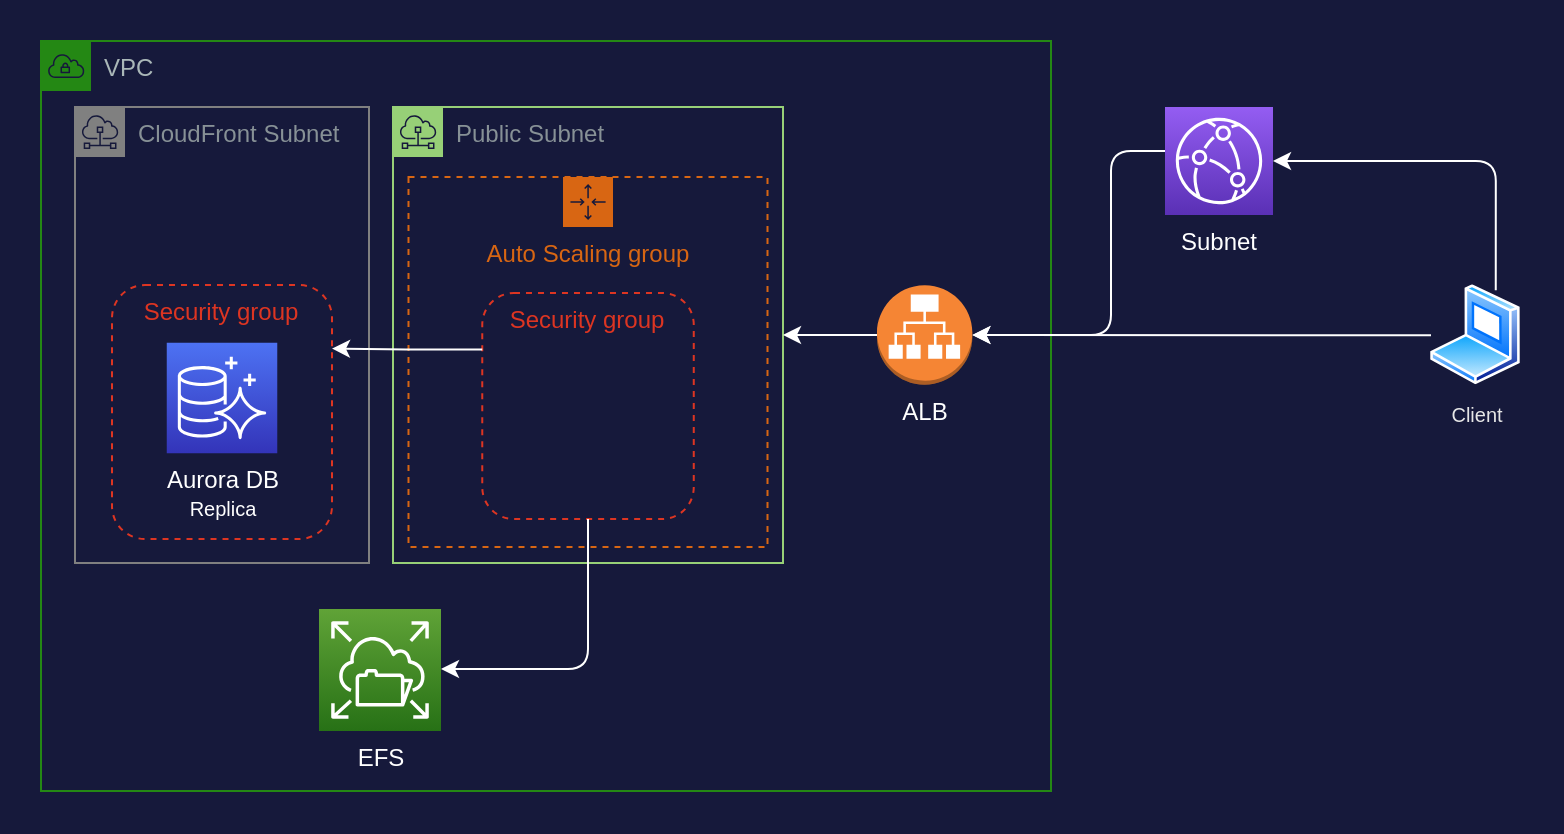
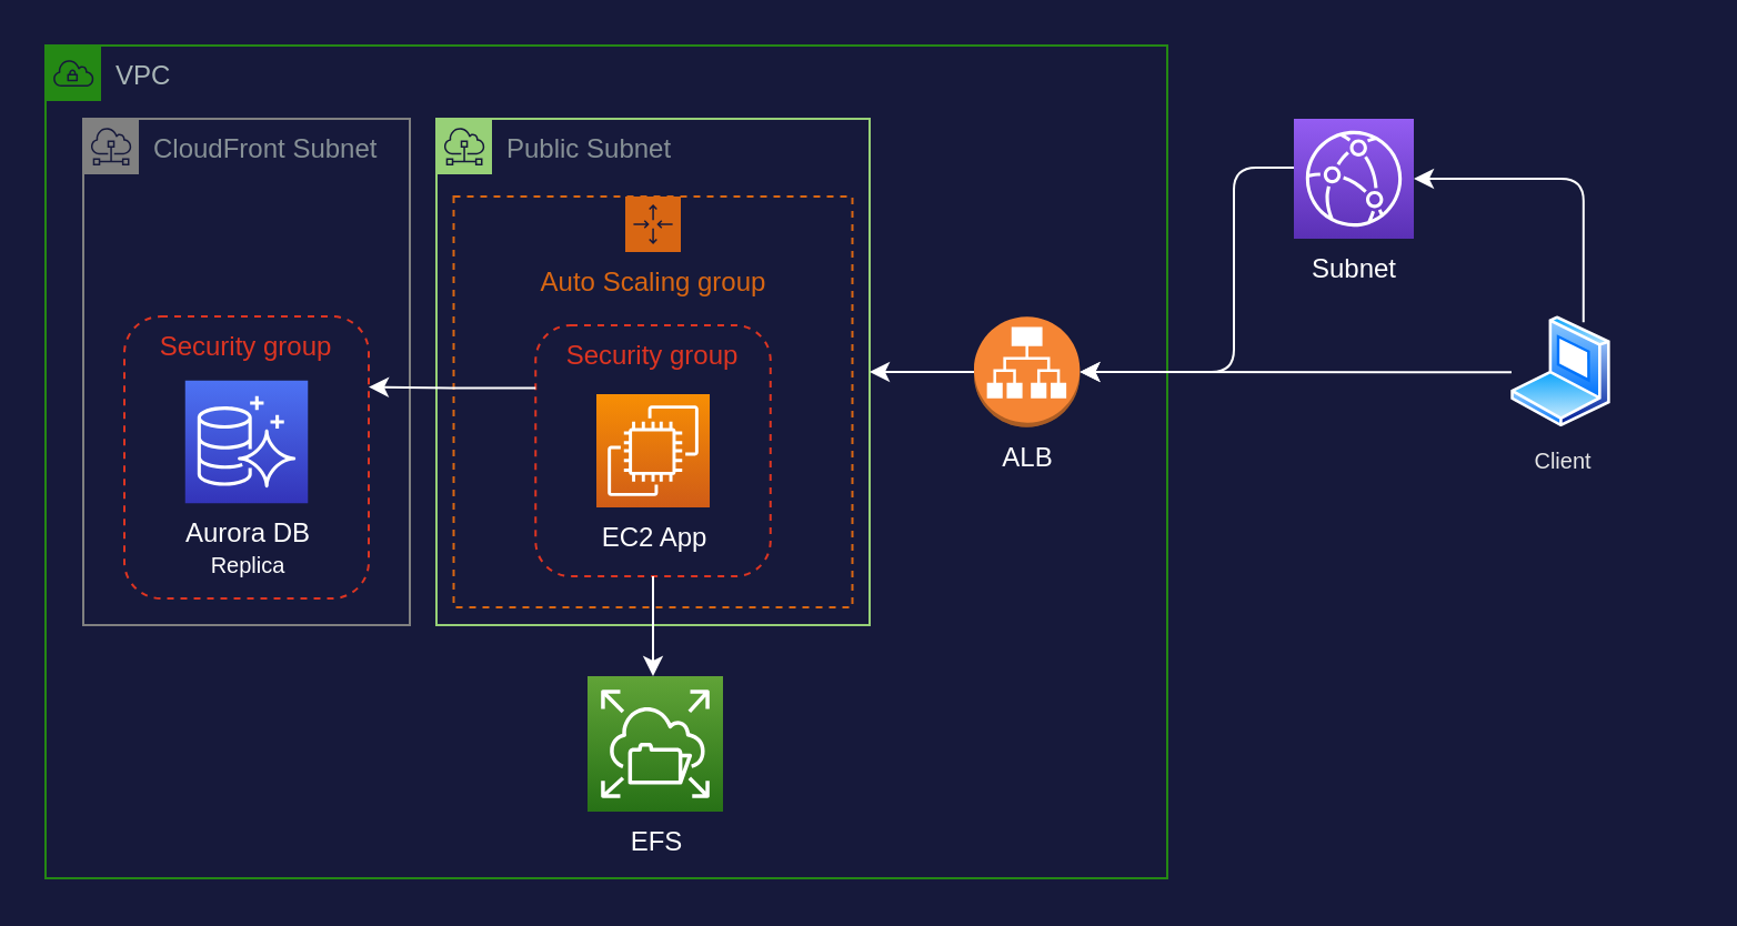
- <mxCell id="20" value="Client" style="aspect=fixed;perimeter=ellipsePerimeter;html=1;align=center;shadow=0;dashed=0;spacingTop=3;image;image=img/lib/active_directory/laptop_client.svg;rounded=1;labelBackgroundColor=none;strokeColor=#000000;strokeWidth=1;fillColor=none;gradientColor=none;fontSize=10;fontColor=#E6E6E6;" vertex="1" parent="1"><mxGeometry x="715" y="142.13" width="45" height="50" as="geometry" /></mxCell>
+ <mxCell id="20" value="Client" style="aspect=fixed;perimeter=ellipsePerimeter;html=1;align=center;shadow=0;dashed=0;spacingTop=3;image;image=img/lib/active_directory/laptop_client.svg;rounded=1;labelBackgroundColor=none;strokeColor=#000000;strokeWidth=1;fillColor=none;gradientColor=none;fontSize=10;fontColor=#E6E6E6;" vertex="1" parent="1"><mxGeometry x="680" y="142.13" width="45" height="50" as="geometry" /></mxCell>
+ <mxCell id="8" value="&lt;font color=&quot;#ffffff&quot;&gt;EC2 App&lt;/font&gt;" style="outlineConnect=0;fontColor=#232F3E;gradientColor=#F78E04;gradientDirection=north;fillColor=#D05C17;strokeColor=#ffffff;dashed=0;verticalLabelPosition=bottom;verticalAlign=top;align=center;html=1;fontSize=12;fontStyle=0;aspect=fixed;shape=mxgraph.aws4.resourceIcon;resIcon=mxgraph.aws4.ec2;rounded=1;shadow=0;" vertex="1" parent="5"><mxGeometry x="64.26" y="89" width="51" height="51" as="geometry" /></mxCell>
- <mxCell id="14" value="&lt;font color=&quot;#ffffff&quot;&gt;EFS&lt;br&gt;&lt;/font&gt;" style="outlineConnect=0;fontColor=#232F3E;gradientColor=#60A337;gradientDirection=north;fillColor=#277116;strokeColor=#ffffff;dashed=0;verticalLabelPosition=bottom;verticalAlign=top;align=center;html=1;fontSize=12;fontStyle=0;aspect=fixed;shape=mxgraph.aws4.resourceIcon;resIcon=mxgraph.aws4.elastic_file_system;rounded=1;shadow=0;" vertex="1" parent="1"><mxGeometry x="159" y="304" width="61" height="61" as="geometry" /></mxCell>
+ <mxCell id="14" value="&lt;font color=&quot;#ffffff&quot;&gt;EFS&lt;br&gt;&lt;/font&gt;" style="outlineConnect=0;fontColor=#232F3E;gradientColor=#60A337;gradientDirection=north;fillColor=#277116;strokeColor=#ffffff;dashed=0;verticalLabelPosition=bottom;verticalAlign=top;align=center;html=1;fontSize=12;fontStyle=0;aspect=fixed;shape=mxgraph.aws4.resourceIcon;resIcon=mxgraph.aws4.elastic_file_system;rounded=1;shadow=0;" vertex="1" parent="1"><mxGeometry x="264" y="304" width="61" height="61" as="geometry" /></mxCell>
